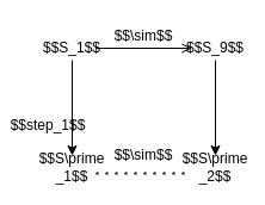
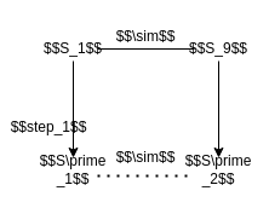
- <mxCell id="7" value="" style="endArrow=open;html=1;exitX=1;exitY=0.5;exitDx=0;exitDy=0;entryX=0;entryY=0.5;entryDx=0;entryDy=0;" edge="1" parent="1" source="3" target="6"><mxGeometry width="50" height="50" relative="1" as="geometry"><mxPoint x="180" y="160" as="sourcePoint" /><mxPoint x="230" y="110" as="targetPoint" /></mxGeometry></mxCell>
+ <mxCell id="7" value="" style="endArrow=none;html=1;exitX=1;exitY=0.5;exitDx=0;exitDy=0;entryX=0;entryY=0.5;entryDx=0;entryDy=0;" edge="1" parent="1" source="3" target="6"><mxGeometry width="50" height="50" relative="1" as="geometry"><mxPoint x="180" y="160" as="sourcePoint" /><mxPoint x="230" y="110" as="targetPoint" /></mxGeometry></mxCell>
